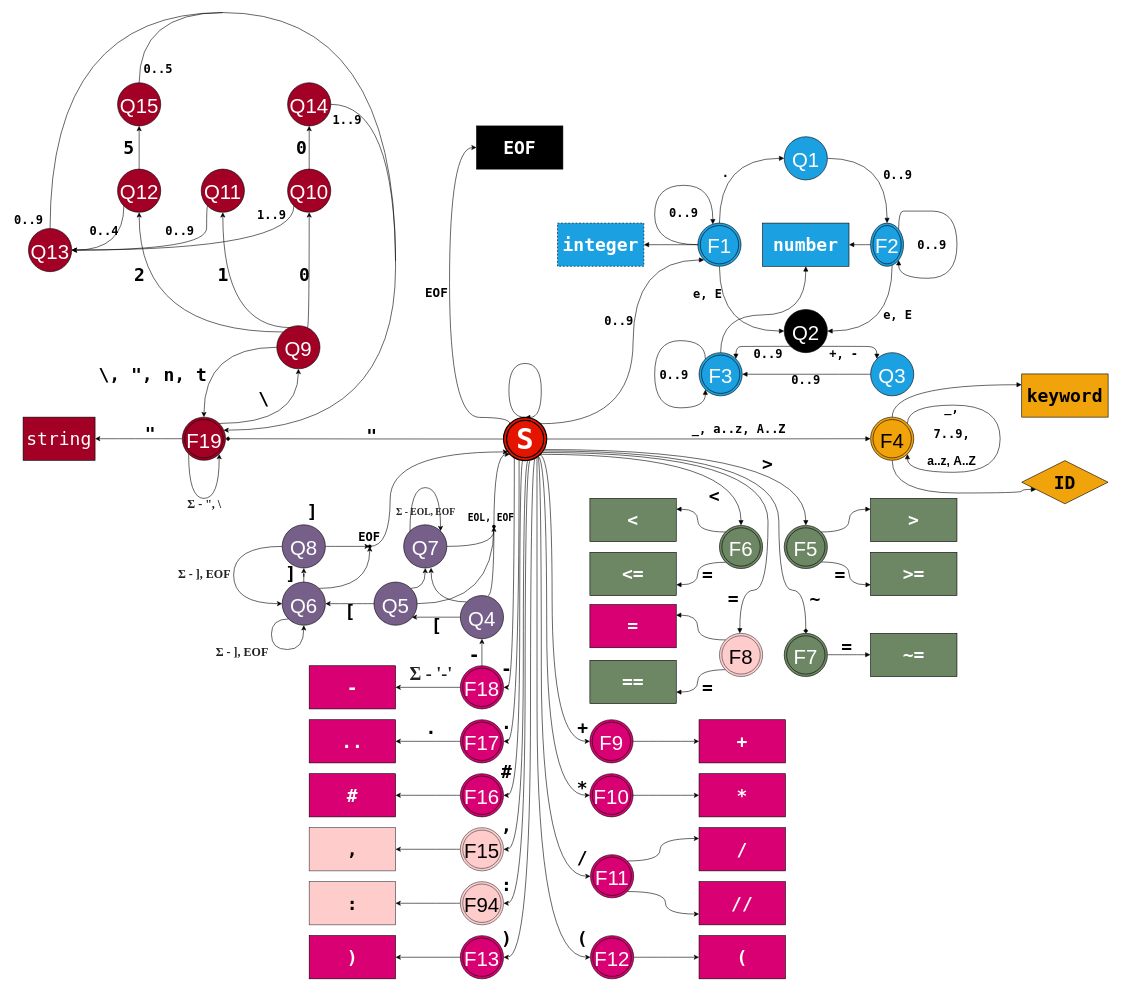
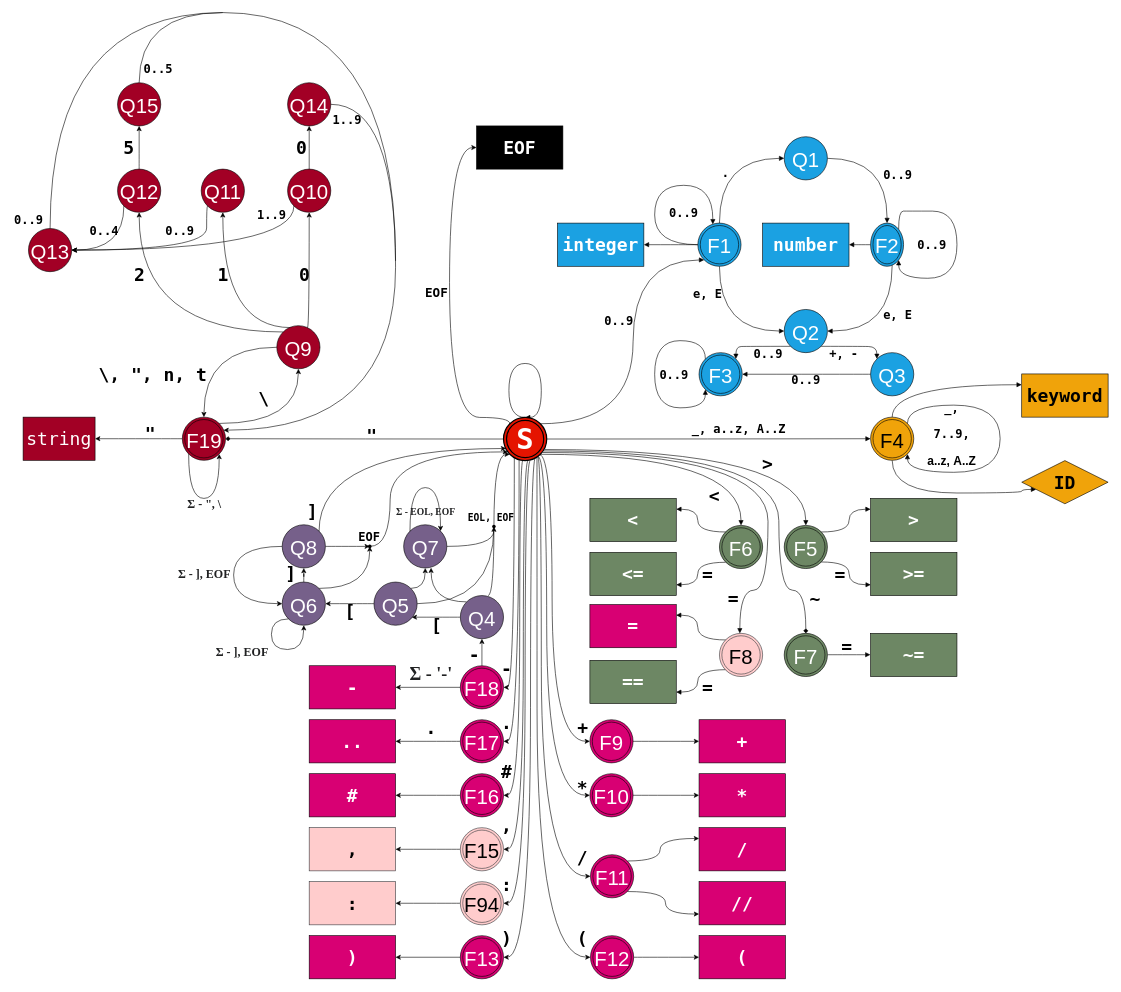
- <mxCell id="65" value="&lt;pre style=&quot;font-size: 30px&quot;&gt;&lt;b&gt;integer&lt;/b&gt;&lt;/pre&gt;" style="whiteSpace=wrap;html=1;shadow=0;labelBackgroundColor=none;labelBorderColor=none;sketch=0;fontFamily=Helvetica;fontSize=20;strokeWidth=1;fillColor=#1ba1e2;fontColor=#ffffff;strokeColor=#000000;dashed=1;" parent="1" vertex="1"><mxGeometry x="929" y="371" width="144" height="72" as="geometry" /></mxCell>
+ <mxCell id="65" value="&lt;pre style=&quot;font-size: 30px&quot;&gt;&lt;b&gt;integer&lt;/b&gt;&lt;/pre&gt;" style="whiteSpace=wrap;html=1;shadow=0;labelBackgroundColor=none;labelBorderColor=none;sketch=0;fontFamily=Helvetica;fontSize=20;strokeWidth=1;fillColor=#1ba1e2;fontColor=#ffffff;strokeColor=#000000;" parent="1" vertex="1"><mxGeometry x="929" y="371" width="144" height="72" as="geometry" /></mxCell>
- <mxCell id="37" style="edgeStyle=orthogonalEdgeStyle;curved=1;sketch=0;orthogonalLoop=1;jettySize=auto;html=1;shadow=0;fontFamily=Helvetica;fontSize=30;endArrow=block;endFill=1;entryX=0.5;entryY=1;entryDx=0;entryDy=0;" parent="1" source="38" target="62" edge="1"><mxGeometry relative="1" as="geometry"><mxPoint x="1235" y="515" as="targetPoint" /><Array as="points"><mxPoint x="1201" y="524" /><mxPoint x="1343" y="524" /></Array></mxGeometry></mxCell>
- <mxCell id="31" value="&lt;font style=&quot;font-size: 34px&quot;&gt;Q2&lt;/font&gt;" style="ellipse;whiteSpace=wrap;html=1;aspect=fixed;shadow=0;labelBackgroundColor=none;labelBorderColor=none;sketch=0;fontFamily=Helvetica;fontSize=40;strokeWidth=1;fillColor=#000000;strokeColor=#000000;fontColor=#ffffff;" parent="1" vertex="1"><mxGeometry x="1307" y="515" width="72" height="72" as="geometry" /></mxCell>
+ <mxCell id="31" value="&lt;font style=&quot;font-size: 34px&quot;&gt;Q2&lt;/font&gt;" style="ellipse;whiteSpace=wrap;html=1;aspect=fixed;shadow=0;labelBackgroundColor=none;labelBorderColor=none;sketch=0;fontFamily=Helvetica;fontSize=40;strokeWidth=1;fillColor=#1ba1e2;strokeColor=#000000;fontColor=#ffffff;" parent="1" vertex="1"><mxGeometry x="1307" y="515" width="72" height="72" as="geometry" /></mxCell>
+ <mxCell id="158" style="edgeStyle=orthogonalEdgeStyle;curved=1;orthogonalLoop=1;jettySize=auto;html=1;exitX=1;exitY=0;exitDx=0;exitDy=0;entryX=0.06;entryY=0.72;entryDx=0;entryDy=0;entryPerimeter=0;fontSize=16;endArrow=classic;endFill=1;" edge="1" parent="1" source="161" target="21"><mxGeometry relative="1" as="geometry"><Array as="points"><mxPoint x="532" y="747" /></Array></mxGeometry></mxCell>
